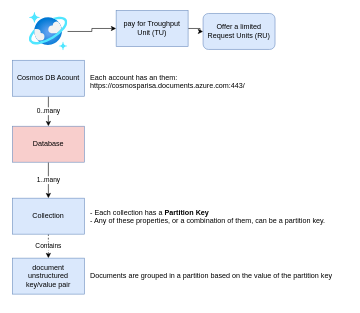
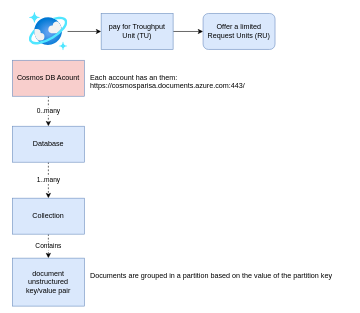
- <mxCell id="5" value="pay for Troughput Unit (TU)" style="rounded=0;whiteSpace=wrap;html=1;fillColor=#dae8fc;strokeColor=#6c8ebf;" parent="1" vertex="1"><mxGeometry x="193" y="17" width="120" height="60" as="geometry" /></mxCell>
+ <mxCell id="5" value="pay for Troughput Unit (TU)" style="rounded=0;whiteSpace=wrap;html=1;fillColor=#dae8fc;strokeColor=#6c8ebf;" parent="1" vertex="1"><mxGeometry x="168" y="22" width="120" height="60" as="geometry" /></mxCell>
- <mxCell id="8" value="Cosmos DB Acount" style="rounded=0;whiteSpace=wrap;html=1;fillColor=#dae8fc;strokeColor=#6c8ebf;" vertex="1" parent="1"><mxGeometry x="20" y="100" width="120" height="60" as="geometry" /></mxCell>
+ <mxCell id="8" value="Cosmos DB Acount" style="rounded=0;whiteSpace=wrap;html=1;fillColor=#f8cecc;strokeColor=#6c8ebf;" vertex="1" parent="1"><mxGeometry x="20" y="100" width="120" height="60" as="geometry" /></mxCell>
- <mxCell id="7" value="0..many" style="edgeStyle=orthogonalEdgeStyle;rounded=0;orthogonalLoop=1;jettySize=auto;html=1;" edge="1" parent="1" source="8" target="10"><mxGeometry relative="1" as="geometry" /></mxCell>
+ <mxCell id="7" value="0..many" style="edgeStyle=orthogonalEdgeStyle;rounded=0;orthogonalLoop=1;jettySize=auto;html=1;dashed=1;" edge="1" parent="1" source="8" target="10"><mxGeometry relative="1" as="geometry" /></mxCell>
- <mxCell id="10" value="Database" style="rounded=0;whiteSpace=wrap;html=1;fillColor=#f8cecc;strokeColor=#6c8ebf;" vertex="1" parent="1"><mxGeometry x="20" y="210" width="120" height="60" as="geometry" /></mxCell>
+ <mxCell id="10" value="Database" style="rounded=0;whiteSpace=wrap;html=1;fillColor=#dae8fc;strokeColor=#6c8ebf;" vertex="1" parent="1"><mxGeometry x="20" y="210" width="120" height="60" as="geometry" /></mxCell>
- <mxCell id="9" value="1..many" style="edgeStyle=orthogonalEdgeStyle;rounded=0;orthogonalLoop=1;jettySize=auto;html=1;" edge="1" parent="1" source="10" target="12"><mxGeometry relative="1" as="geometry" /></mxCell>
+ <mxCell id="9" value="1..many" style="edgeStyle=orthogonalEdgeStyle;rounded=0;orthogonalLoop=1;jettySize=auto;html=1;dashed=1;" edge="1" parent="1" source="10" target="12"><mxGeometry relative="1" as="geometry" /></mxCell>
- <mxCell id="15" value="- Each collection has a &lt;b&gt;Partition Key&lt;/b&gt;&lt;br&gt;- Any of these properties, or a combination of them, can be a partition key." style="text;whiteSpace=wrap;html=1;" vertex="1" parent="1"><mxGeometry x="148" y="340" width="430" height="60" as="geometry" /></mxCell>
- <mxCell id="13" value="document&lt;br&gt;unstructured&lt;br&gt;key/value pair" style="rounded=0;whiteSpace=wrap;html=1;fillColor=#dae8fc;strokeColor=#6c8ebf;" vertex="1" parent="1"><mxGeometry x="20" y="430" width="120" height="60" as="geometry" /></mxCell>
+ <mxCell id="13" value="document&lt;br&gt;unstructured&lt;br&gt;key/value pair" style="rounded=0;whiteSpace=wrap;html=1;fillColor=#dae8fc;strokeColor=#6c8ebf;" vertex="1" parent="1"><mxGeometry x="20" y="430" width="120" height="80" as="geometry" /></mxCell>
